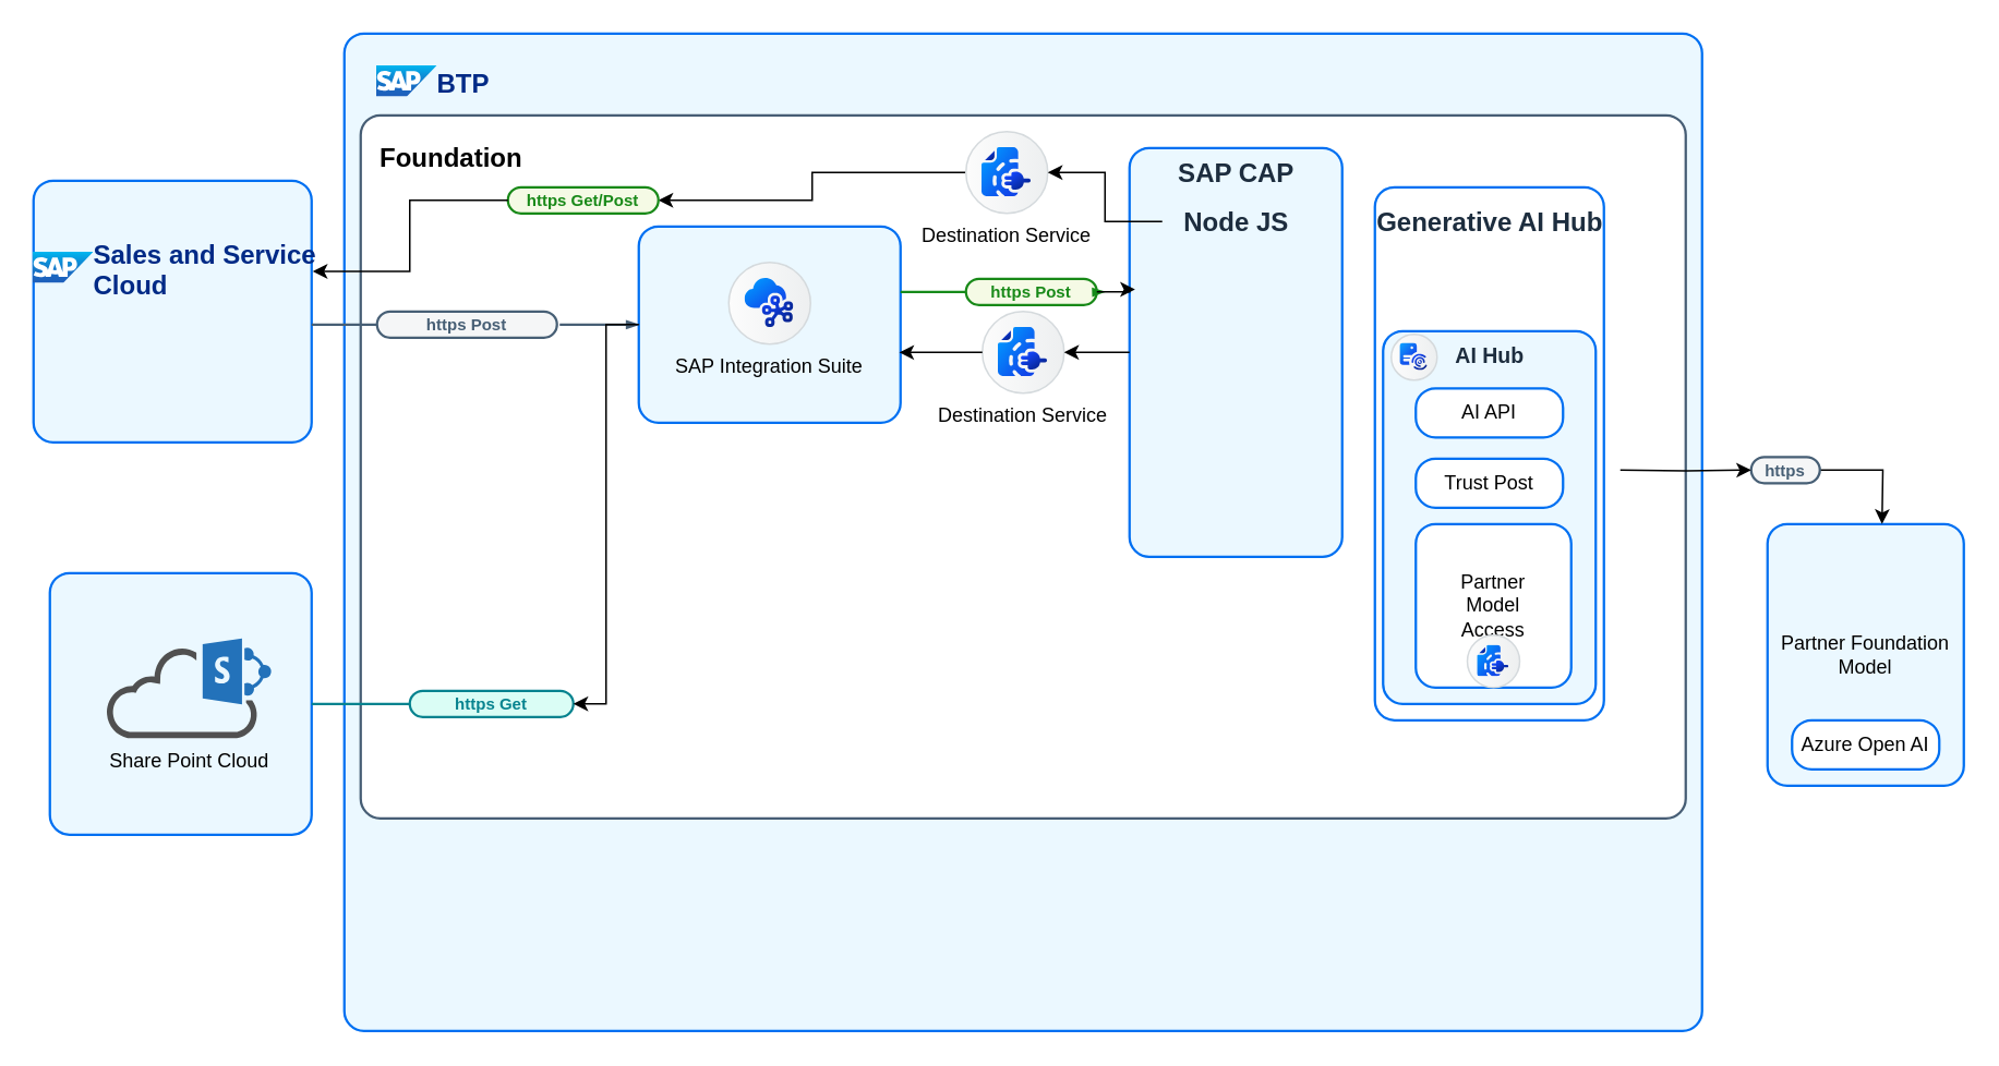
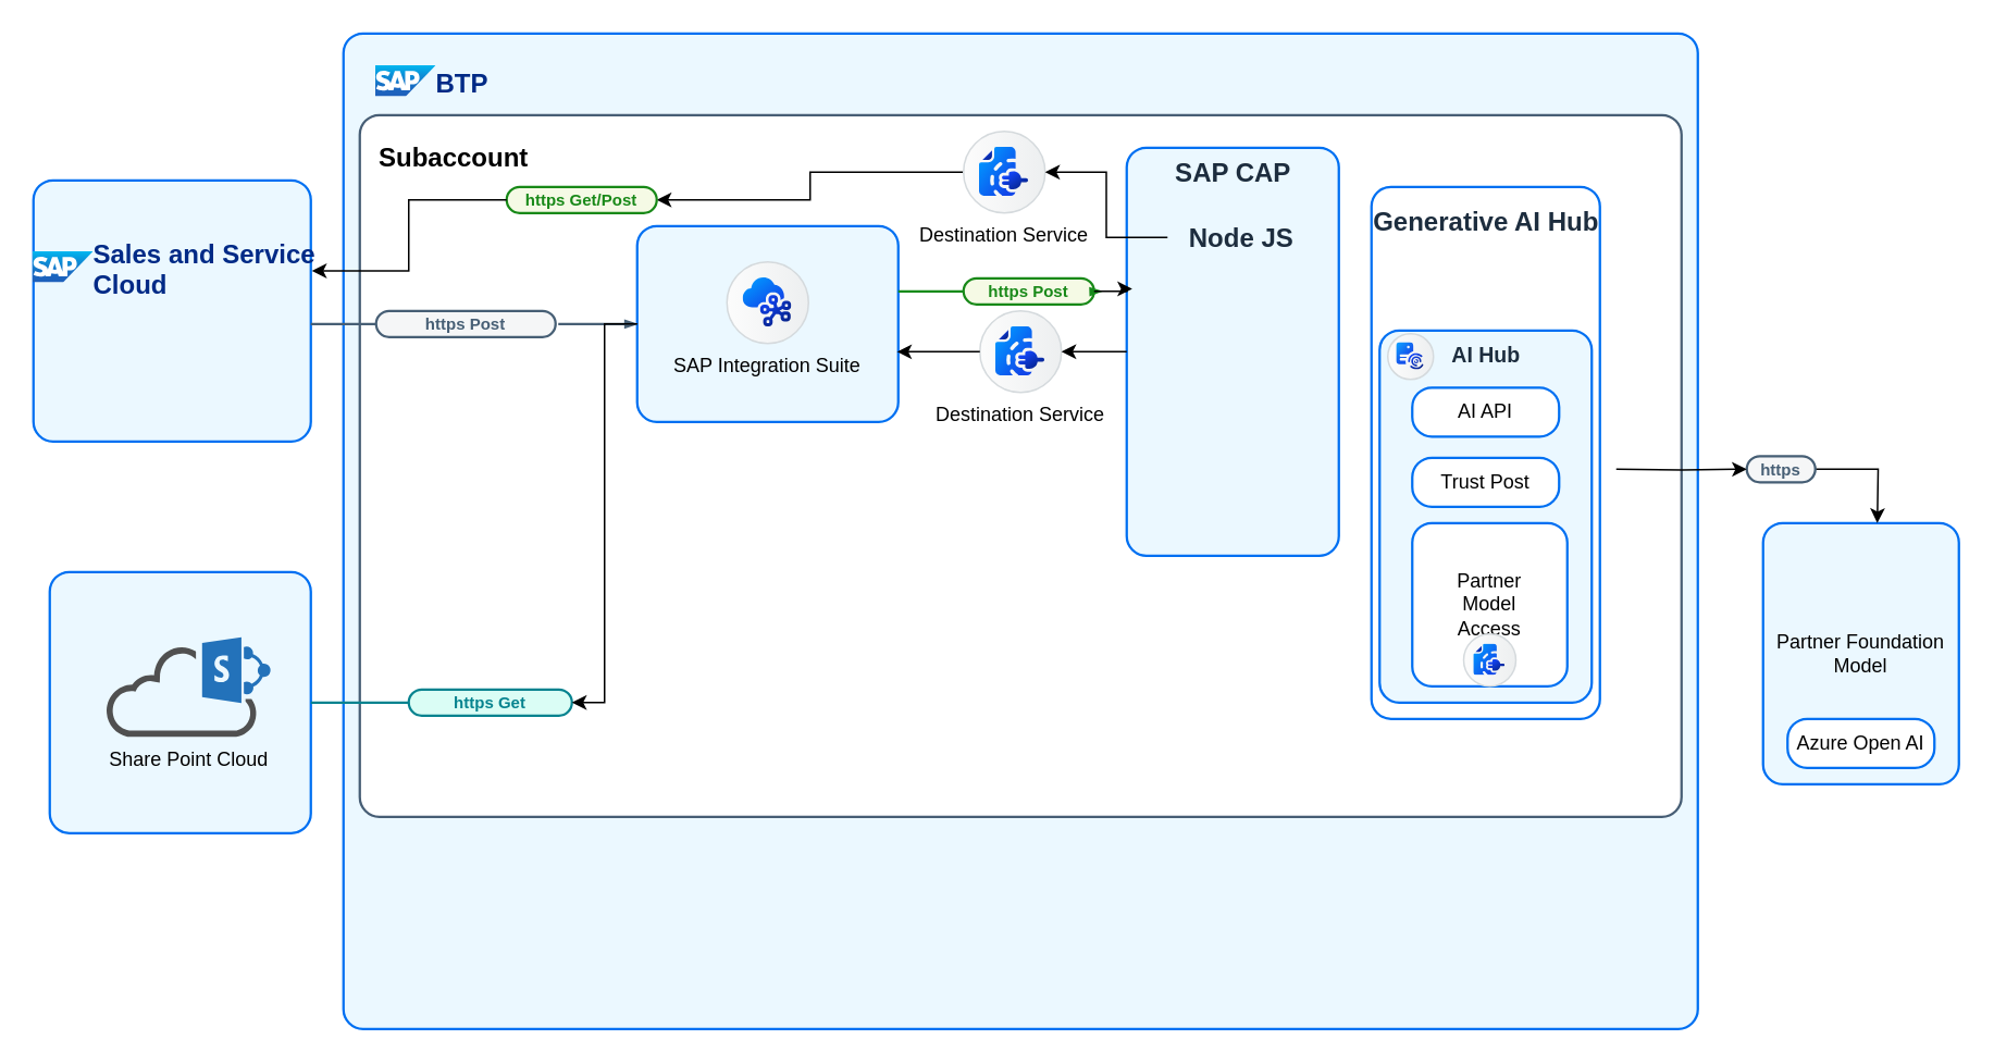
- <mxCell id="4" value="Foundation&lt;div&gt;&lt;br&gt;&lt;/div&gt;" style="rounded=1;whiteSpace=wrap;html=1;strokeColor=#475E75;fillColor=#ffffff;arcSize=24;absoluteArcSize=1;imageWidth=64;imageHeight=64;strokeWidth=1.5;part=1;verticalAlign=top;align=left;fontSize=16;fontStyle=1;spacingLeft=10;spacingTop=10;" vertex="1" parent="2"><mxGeometry x="10" y="50" width="810" height="430" as="geometry" /></mxCell>
+ <mxCell id="4" value="Subaccount&lt;div&gt;&lt;br&gt;&lt;/div&gt;" style="rounded=1;whiteSpace=wrap;html=1;strokeColor=#475E75;fillColor=#ffffff;arcSize=24;absoluteArcSize=1;imageWidth=64;imageHeight=64;strokeWidth=1.5;part=1;verticalAlign=top;align=left;fontSize=16;fontStyle=1;spacingLeft=10;spacingTop=10;" vertex="1" parent="2"><mxGeometry x="10" y="50" width="810" height="430" as="geometry" /></mxCell>
- <mxCell id="13" value="&lt;font face=&quot;arial&quot; style=&quot;font-size: 16px;&quot;&gt;&lt;b style=&quot;font-size: 16px;&quot;&gt;Node JS&lt;/b&gt;&lt;/font&gt;" style="text;html=1;align=center;verticalAlign=middle;resizable=0;points=[[0,0.5,0,0,0],[0.5,0,0,0,0],[0.5,1,0,0,0],[1,0.5,0,0,0]];autosize=1;strokeColor=none;fillColor=none;fontSize=12;fontColor=#1D2D3E;fontFamily=Helvetica;" vertex="1" parent="2"><mxGeometry x="500" y="100" width="90" height="30" as="geometry" /></mxCell>
+ <mxCell id="13" value="&lt;font face=&quot;arial&quot; style=&quot;font-size: 16px;&quot;&gt;&lt;b style=&quot;font-size: 16px;&quot;&gt;Node JS&lt;/b&gt;&lt;/font&gt;" style="text;html=1;align=center;verticalAlign=middle;resizable=0;points=[[0,0.5,0,0,0],[0.5,0,0,0,0],[0.5,1,0,0,0],[1,0.5,0,0,0]];autosize=1;strokeColor=none;fillColor=none;fontSize=12;fontColor=#1D2D3E;fontFamily=Helvetica;" vertex="1" parent="2"><mxGeometry x="505" y="110" width="90" height="30" as="geometry" /></mxCell>
